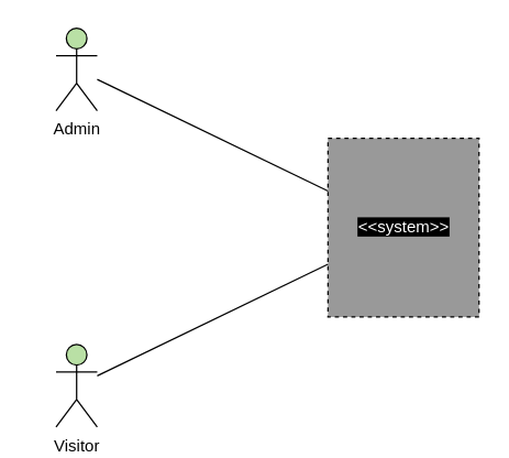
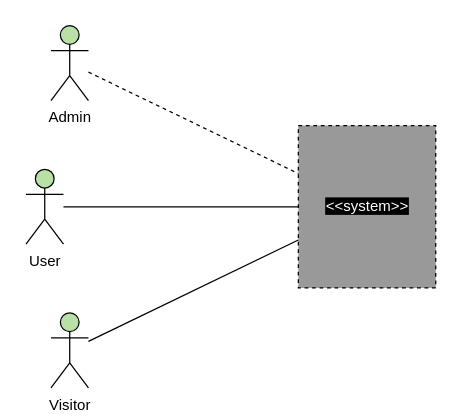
- <mxCell id="5" value="" style="endArrow=none;html=1;" parent="1" source="3" target="2" edge="1"><mxGeometry width="50" height="50" relative="1" as="geometry"><mxPoint x="40" y="450" as="sourcePoint" /><mxPoint x="90" y="400" as="targetPoint" /></mxGeometry></mxCell>
+ <mxCell id="5" value="" style="endArrow=none;html=1;dashed=1;" parent="1" source="3" target="2" edge="1"><mxGeometry width="50" height="50" relative="1" as="geometry"><mxPoint x="40" y="450" as="sourcePoint" /><mxPoint x="90" y="400" as="targetPoint" /></mxGeometry></mxCell>
+ <mxCell id="4" value="User" style="shape=umlActor;verticalLabelPosition=bottom;labelBackgroundColor=#ffffff;verticalAlign=top;html=1;fillColor=#B9E0A5;" parent="1" vertex="1"><mxGeometry x="20" y="135" width="30" height="60" as="geometry" /></mxCell>
+ <mxCell id="6" value="" style="endArrow=none;html=1;" parent="1" source="4" target="2" edge="1"><mxGeometry width="50" height="50" relative="1" as="geometry"><mxPoint x="65" y="20" as="sourcePoint" /><mxPoint x="248" y="182.5" as="targetPoint" /></mxGeometry></mxCell>
